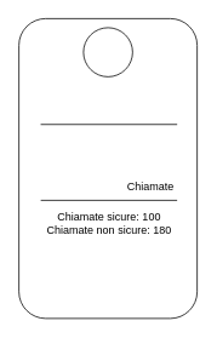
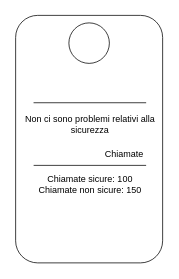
+ <mxCell id="5" value="Non ci sono problemi relativi alla sicurezza" style="text;html=1;strokeColor=none;fillColor=none;align=center;verticalAlign=middle;whiteSpace=wrap;rounded=0;" vertex="1" parent="1"><mxGeometry x="25" y="150" width="189" height="30" as="geometry" /></mxCell>
- <mxCell id="8" value="Chiamate sicure: 100&lt;br&gt;Chiamate non sicure: 180" style="text;html=1;strokeColor=none;fillColor=none;align=center;verticalAlign=middle;whiteSpace=wrap;rounded=0;" vertex="1" parent="1"><mxGeometry x="25" y="230" width="189" height="30" as="geometry" /></mxCell>
+ <mxCell id="8" value="Chiamate sicure: 100&lt;br&gt;Chiamate non sicure: 150" style="text;html=1;strokeColor=none;fillColor=none;align=center;verticalAlign=middle;whiteSpace=wrap;rounded=0;" vertex="1" parent="1"><mxGeometry x="25" y="230" width="189" height="30" as="geometry" /></mxCell>
